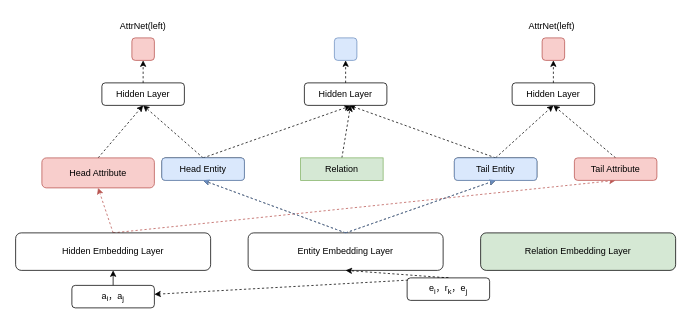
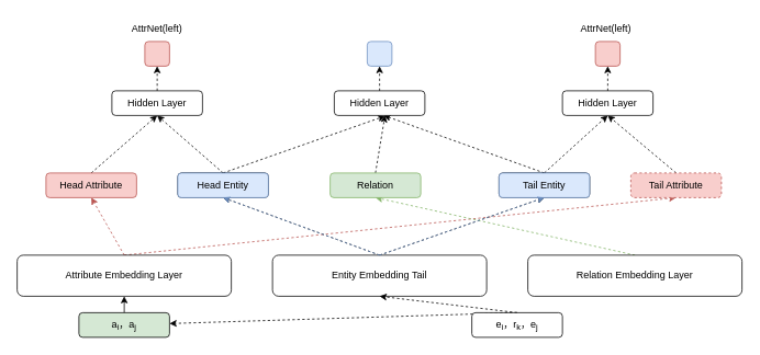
- <mxCell id="16" value="Relation" style="whiteSpace=wrap;html=1;fillColor=#d5e8d4;strokeColor=#82b366;rounded=0;" vertex="1" parent="1"><mxGeometry x="400" y="210" width="110" height="30" as="geometry" /></mxCell>
+ <mxCell id="16" value="Relation" style="rounded=1;whiteSpace=wrap;html=1;fillColor=#d5e8d4;strokeColor=#82b366;" vertex="1" parent="1"><mxGeometry x="400" y="210" width="110" height="30" as="geometry" /></mxCell>
- <mxCell id="21" value="Tail Attribute" style="rounded=1;whiteSpace=wrap;html=1;fillColor=#f8cecc;strokeColor=#b85450;" vertex="1" parent="1"><mxGeometry x="765" y="210" width="110" height="30" as="geometry" /></mxCell>
+ <mxCell id="21" value="Tail Attribute" style="rounded=1;whiteSpace=wrap;html=1;fillColor=#f8cecc;strokeColor=#b85450;dashed=1;" vertex="1" parent="1"><mxGeometry x="765" y="210" width="110" height="30" as="geometry" /></mxCell>
- <mxCell id="11" value="Head Attribute" style="rounded=1;whiteSpace=wrap;html=1;fillColor=#f8cecc;strokeColor=#b85450;" vertex="1" parent="1"><mxGeometry x="55" y="210" width="150" height="40" as="geometry" /></mxCell>
+ <mxCell id="11" value="Head Attribute" style="rounded=1;whiteSpace=wrap;html=1;fillColor=#f8cecc;strokeColor=#b85450;" vertex="1" parent="1"><mxGeometry x="55" y="210" width="110" height="30" as="geometry" /></mxCell>
+ <mxCell id="8" style="edgeStyle=none;rounded=0;orthogonalLoop=1;jettySize=auto;html=1;exitX=0.5;exitY=0;exitDx=0;exitDy=0;entryX=0.5;entryY=1;entryDx=0;entryDy=0;dashed=1;fillColor=#d5e8d4;strokeColor=#82b366;" edge="1" parent="1" source="9" target="16"><mxGeometry relative="1" as="geometry" /></mxCell>
- <mxCell id="4" value="Hidden Embedding Layer" style="rounded=1;whiteSpace=wrap;html=1;" vertex="1" parent="1"><mxGeometry x="20" y="310" width="260" height="50" as="geometry" /></mxCell>
+ <mxCell id="4" value="Attribute Embedding Layer" style="rounded=1;whiteSpace=wrap;html=1;" vertex="1" parent="1"><mxGeometry x="20" y="310" width="260" height="50" as="geometry" /></mxCell>
- <mxCell id="7" value="Entity Embedding Layer" style="rounded=1;whiteSpace=wrap;html=1;" vertex="1" parent="1"><mxGeometry x="330" y="310" width="260" height="50" as="geometry" /></mxCell>
+ <mxCell id="7" value="Entity Embedding Tail" style="rounded=1;whiteSpace=wrap;html=1;" vertex="1" parent="1"><mxGeometry x="330" y="310" width="260" height="50" as="geometry" /></mxCell>
- <mxCell id="9" value="Relation Embedding Layer" style="rounded=1;whiteSpace=wrap;html=1;fillColor=#d5e8d4;" vertex="1" parent="1"><mxGeometry x="640" y="310" width="260" height="50" as="geometry" /></mxCell>
+ <mxCell id="9" value="Relation Embedding Layer" style="rounded=1;whiteSpace=wrap;html=1;" vertex="1" parent="1"><mxGeometry x="640" y="310" width="260" height="50" as="geometry" /></mxCell>
- <mxCell id="37" value="e&lt;sub&gt;i&lt;/sub&gt;，r&lt;sub&gt;k&lt;/sub&gt;，e&lt;sub&gt;j&lt;/sub&gt;" style="rounded=1;whiteSpace=wrap;html=1;" vertex="1" parent="1"><mxGeometry x="542" y="370" width="110" height="30" as="geometry" /></mxCell>
+ <mxCell id="37" value="e&lt;sub&gt;i&lt;/sub&gt;，r&lt;sub&gt;k&lt;/sub&gt;，e&lt;sub&gt;j&lt;/sub&gt;" style="rounded=1;whiteSpace=wrap;html=1;" vertex="1" parent="1"><mxGeometry x="572" y="380" width="110" height="30" as="geometry" /></mxCell>
- <mxCell id="34" value="a&lt;sub&gt;i&lt;/sub&gt;，a&lt;sub&gt;j&lt;/sub&gt;" style="rounded=1;whiteSpace=wrap;html=1;" vertex="1" parent="1"><mxGeometry x="95" y="380" width="110" height="30" as="geometry" /></mxCell>
+ <mxCell id="34" value="a&lt;sub&gt;i&lt;/sub&gt;，a&lt;sub&gt;j&lt;/sub&gt;" style="rounded=1;whiteSpace=wrap;html=1;fillColor=#d5e8d4;" vertex="1" parent="1"><mxGeometry x="95" y="380" width="110" height="30" as="geometry" /></mxCell>
